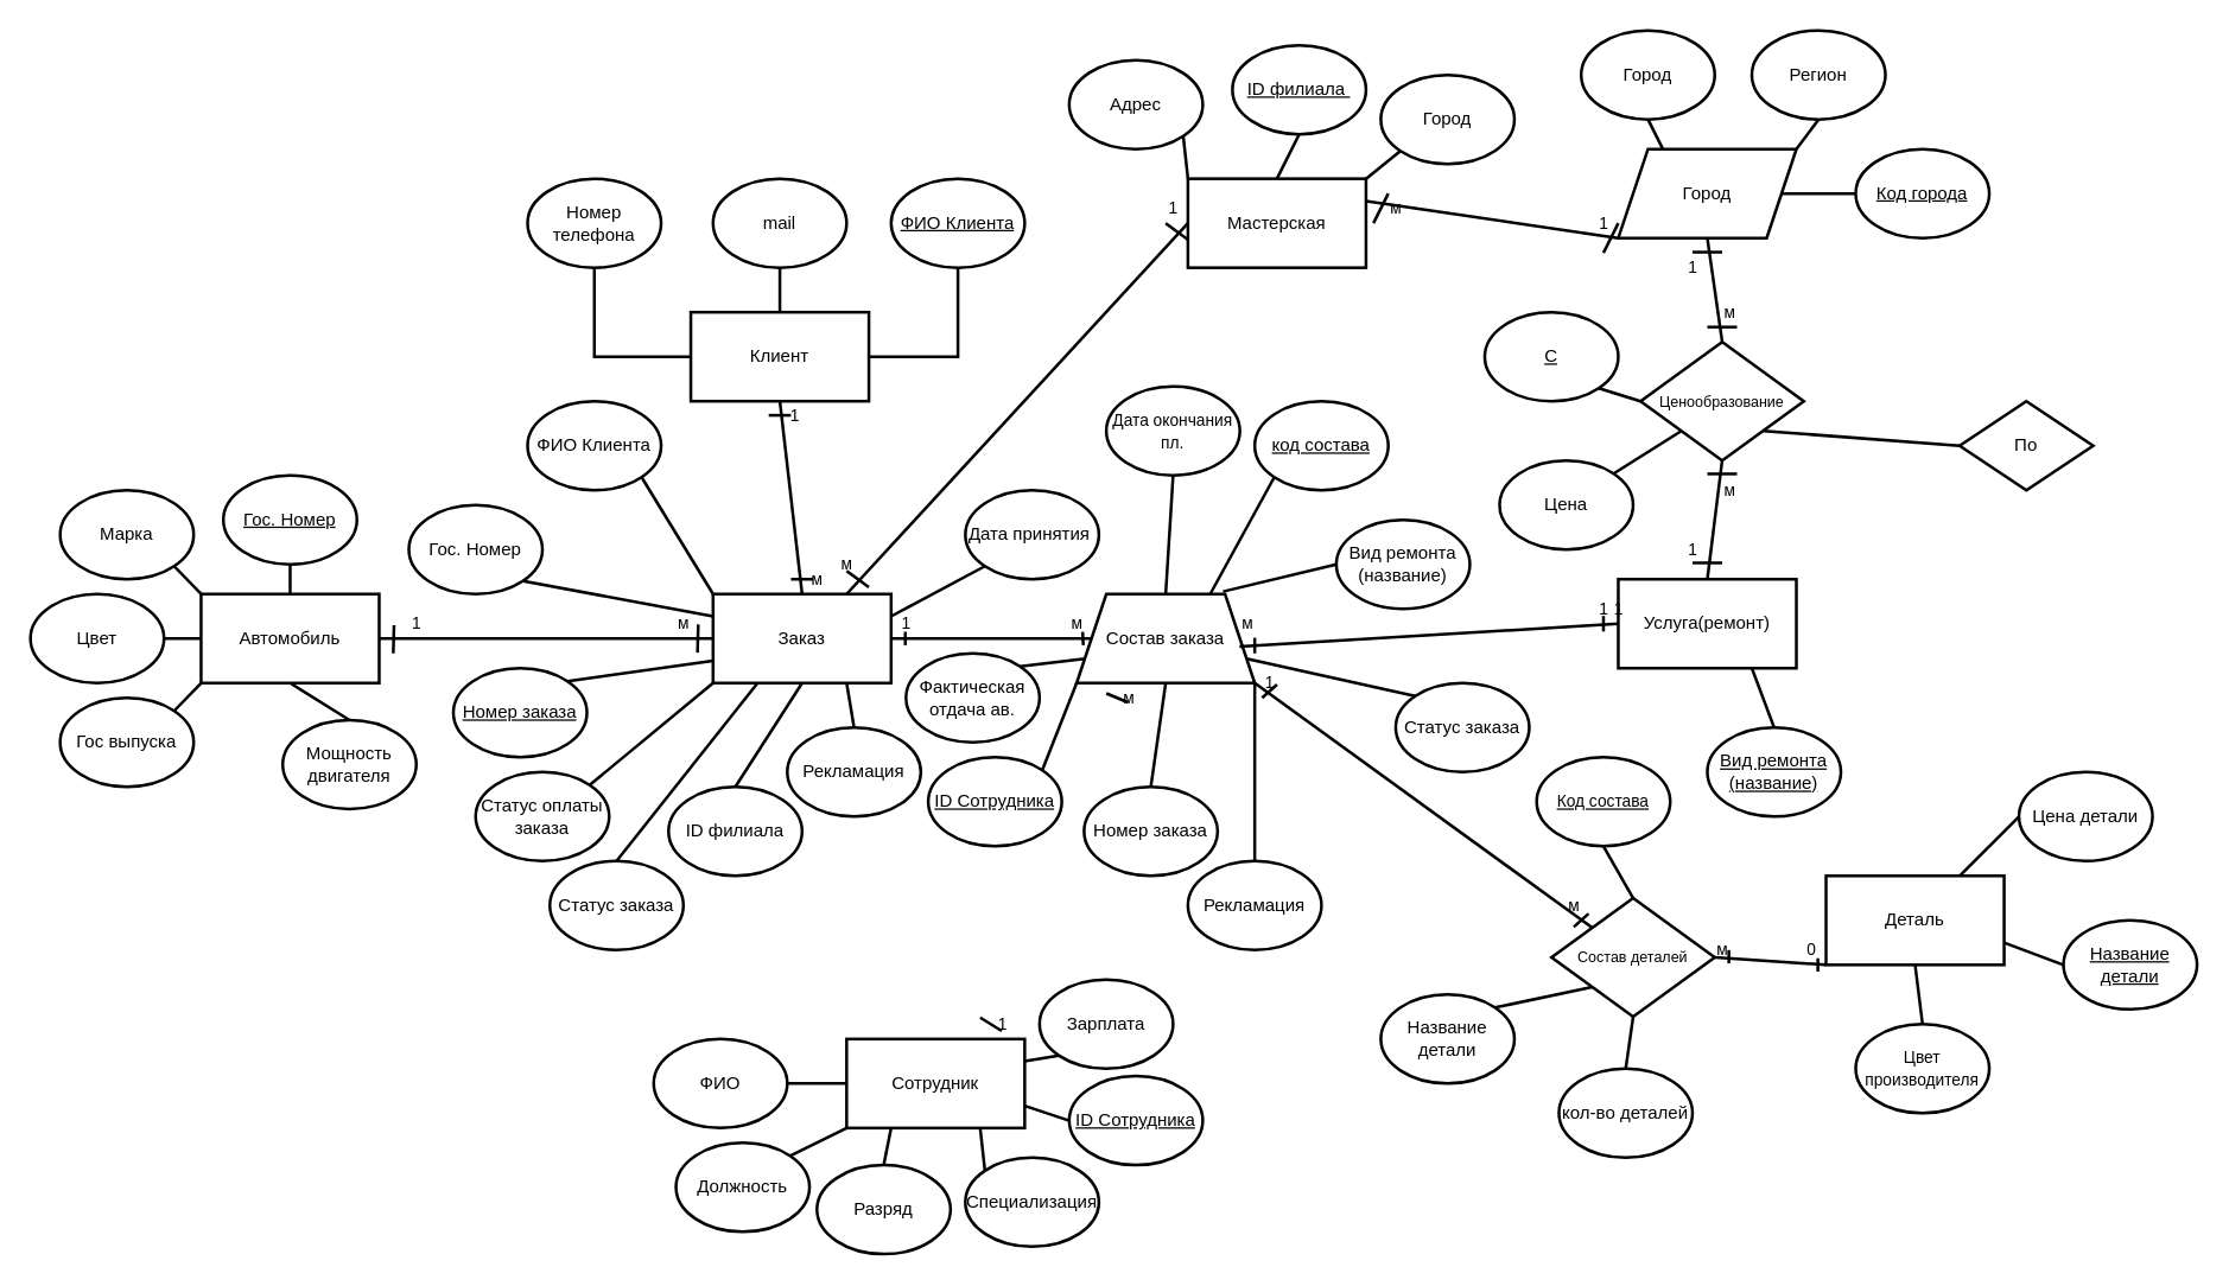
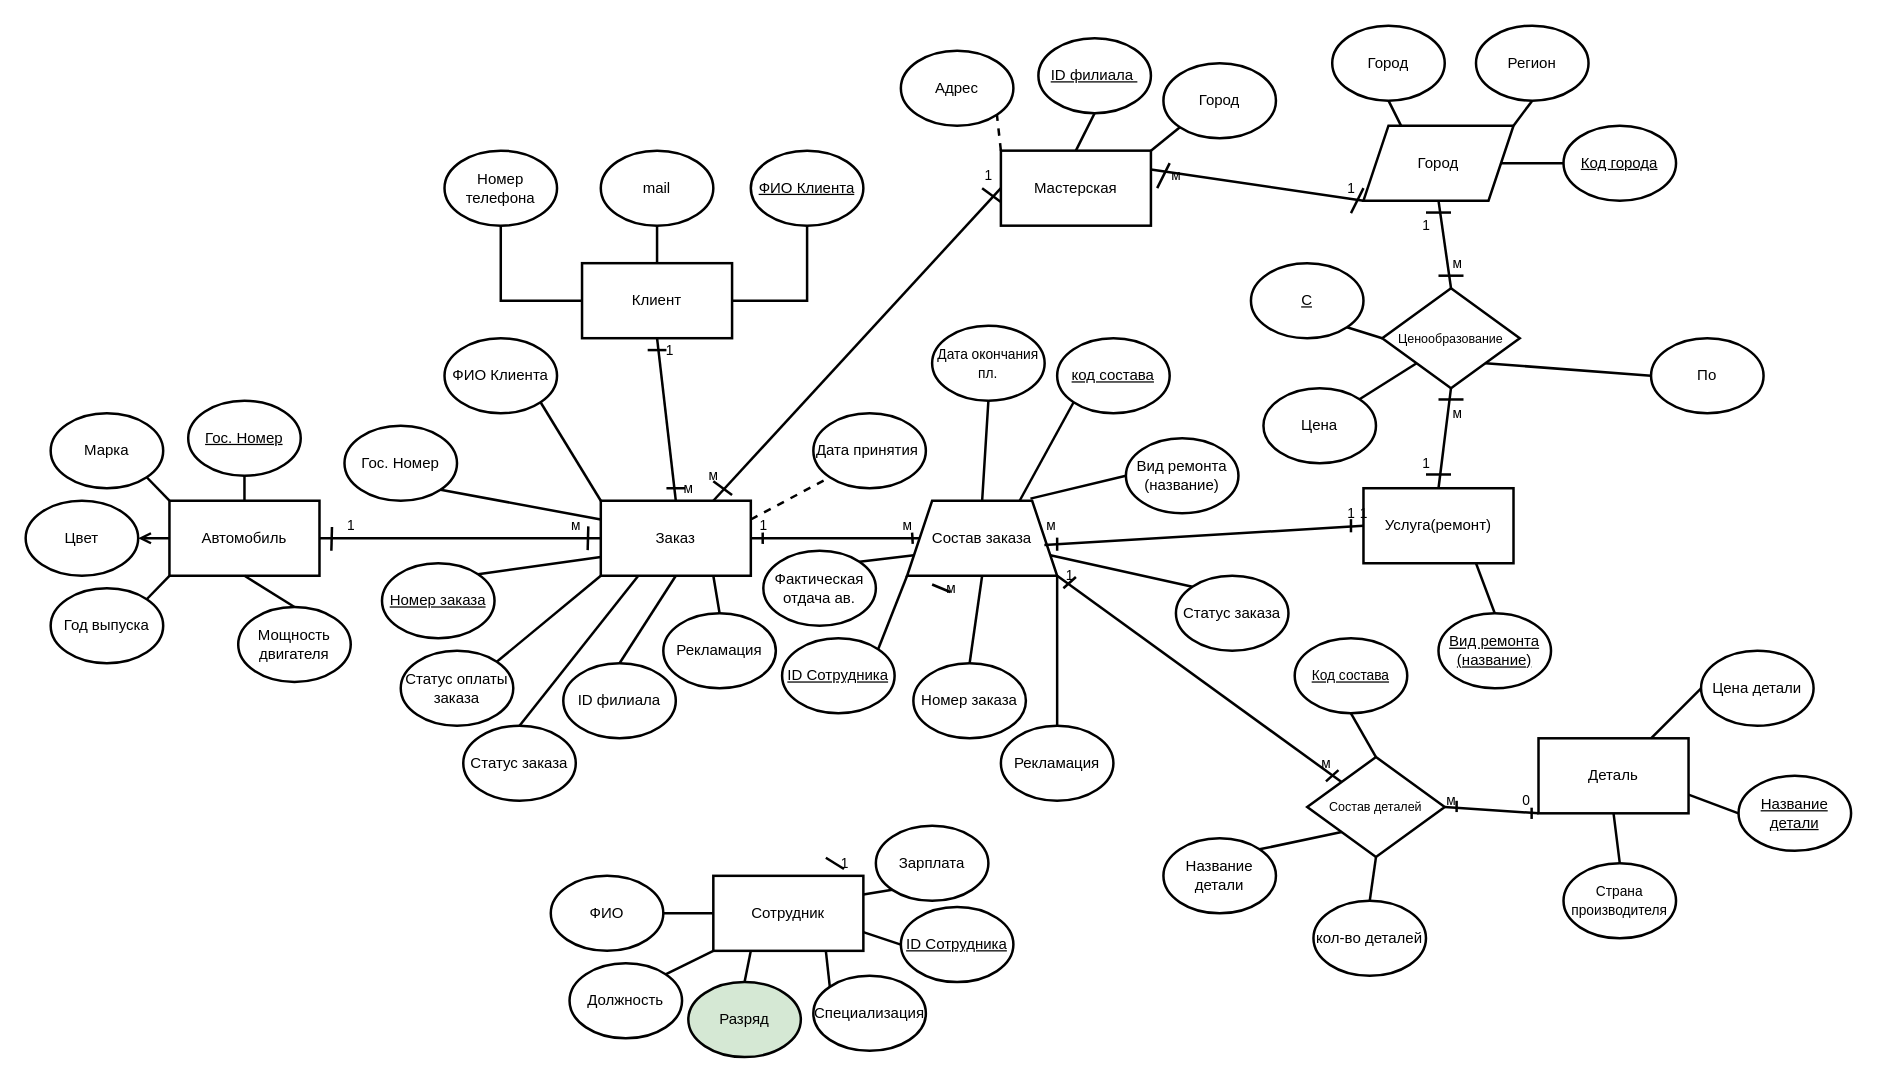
- <mxCell id="30" value="" style="endArrow=none;html=1;rounded=0;entryX=1;entryY=1;entryDx=0;entryDy=0;exitX=0;exitY=0;exitDx=0;exitDy=0;strokeWidth=2;" parent="1" source="26" target="28" edge="1"><mxGeometry width="50" height="50" relative="1" as="geometry"><mxPoint x="760" y="230" as="sourcePoint" /><mxPoint x="810" y="180" as="targetPoint" /></mxGeometry></mxCell>
+ <mxCell id="30" value="" style="endArrow=none;html=1;rounded=0;entryX=1;entryY=1;entryDx=0;entryDy=0;exitX=0;exitY=0;exitDx=0;exitDy=0;strokeWidth=2;dashed=1;" parent="1" source="26" target="28" edge="1"><mxGeometry width="50" height="50" relative="1" as="geometry"><mxPoint x="760" y="230" as="sourcePoint" /><mxPoint x="810" y="180" as="targetPoint" /></mxGeometry></mxCell>
- <mxCell id="83" value="По" style="rhombus;whiteSpace=wrap;html=1;strokeWidth=2;" parent="1" vertex="1"><mxGeometry x="1320" y="270" width="90" height="60" as="geometry" /></mxCell>
+ <mxCell id="83" value="По" style="ellipse;whiteSpace=wrap;html=1;strokeWidth=2;" parent="1" vertex="1"><mxGeometry x="1320" y="270" width="90" height="60" as="geometry" /></mxCell>
- <mxCell id="35" value="" style="endArrow=none;html=1;rounded=0;entryX=0;entryY=1;entryDx=0;entryDy=0;exitX=1;exitY=0.25;exitDx=0;exitDy=0;strokeWidth=2;" parent="1" source="13" target="34" edge="1"><mxGeometry width="50" height="50" relative="1" as="geometry"><mxPoint x="600" y="500" as="sourcePoint" /><mxPoint x="650" y="450" as="targetPoint" /></mxGeometry></mxCell>
+ <mxCell id="35" value="" style="endArrow=none;html=1;rounded=0;entryX=0;entryY=1;entryDx=0;entryDy=0;exitX=1;exitY=0.25;exitDx=0;exitDy=0;strokeWidth=2;dashed=1;" parent="1" source="13" target="34" edge="1"><mxGeometry width="50" height="50" relative="1" as="geometry"><mxPoint x="600" y="500" as="sourcePoint" /><mxPoint x="650" y="450" as="targetPoint" /></mxGeometry></mxCell>
- <mxCell id="46" value="" style="endArrow=none;html=1;rounded=0;entryX=1;entryY=0.5;entryDx=0;entryDy=0;exitX=0;exitY=0.5;exitDx=0;exitDy=0;strokeWidth=2;" parent="1" source="3" target="40" edge="1"><mxGeometry width="50" height="50" relative="1" as="geometry"><mxPoint x="210" y="470" as="sourcePoint" /><mxPoint x="260" y="420" as="targetPoint" /></mxGeometry></mxCell>
+ <mxCell id="46" value="" style="endArrow=open;html=1;rounded=0;entryX=1;entryY=0.5;entryDx=0;entryDy=0;exitX=0;exitY=0.5;exitDx=0;exitDy=0;strokeWidth=2;" parent="1" source="3" target="40" edge="1"><mxGeometry width="50" height="50" relative="1" as="geometry"><mxPoint x="210" y="470" as="sourcePoint" /><mxPoint x="260" y="420" as="targetPoint" /></mxGeometry></mxCell>
- <mxCell id="42" value="Гос выпуска" style="ellipse;whiteSpace=wrap;html=1;strokeWidth=2;" parent="1" vertex="1"><mxGeometry x="40" y="470" width="90" height="60" as="geometry" /></mxCell>
+ <mxCell id="42" value="Год выпуска" style="ellipse;whiteSpace=wrap;html=1;strokeWidth=2;" parent="1" vertex="1"><mxGeometry x="40" y="470" width="90" height="60" as="geometry" /></mxCell>
- <mxCell id="65" value="&lt;font style=&quot;font-size: 11px&quot;&gt;Цвет производителя&lt;/font&gt;" style="ellipse;whiteSpace=wrap;html=1;strokeWidth=2;" parent="1" vertex="1"><mxGeometry x="1250" y="690" width="90" height="60" as="geometry" /></mxCell>
+ <mxCell id="65" value="&lt;font style=&quot;font-size: 11px&quot;&gt;Страна производителя&lt;/font&gt;" style="ellipse;whiteSpace=wrap;html=1;strokeWidth=2;" parent="1" vertex="1"><mxGeometry x="1250" y="690" width="90" height="60" as="geometry" /></mxCell>
- <mxCell id="19" value="Разряд" style="ellipse;whiteSpace=wrap;html=1;strokeWidth=2;" parent="1" vertex="1"><mxGeometry x="550" y="785" width="90" height="60" as="geometry" /></mxCell>
+ <mxCell id="19" value="Разряд" style="ellipse;whiteSpace=wrap;html=1;strokeWidth=2;fillColor=#d5e8d4;" parent="1" vertex="1"><mxGeometry x="550" y="785" width="90" height="60" as="geometry" /></mxCell>
